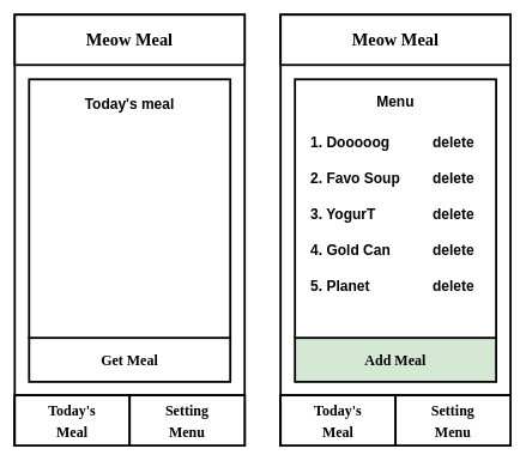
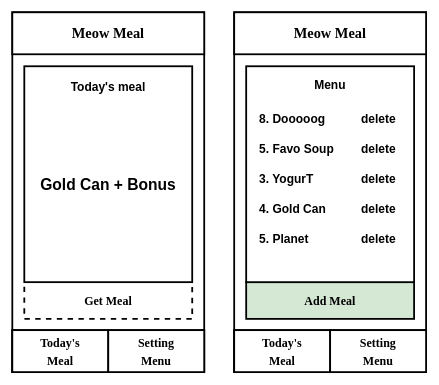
- <mxCell id="16" value="&lt;span style=&quot;font-size: 20px&quot;&gt;&lt;b&gt;1. Dooooog&lt;/b&gt;&lt;/span&gt;" style="text;html=1;fillColor=none;align=left;verticalAlign=middle;whiteSpace=wrap;rounded=0;labelBorderColor=none;" vertex="1" parent="15"><mxGeometry width="240" height="50" as="geometry" /></mxCell>
+ <mxCell id="16" value="&lt;span style=&quot;font-size: 20px&quot;&gt;&lt;b&gt;8. Dooooog&lt;/b&gt;&lt;/span&gt;" style="text;html=1;fillColor=none;align=left;verticalAlign=middle;whiteSpace=wrap;rounded=0;labelBorderColor=none;" vertex="1" parent="15"><mxGeometry width="240" height="50" as="geometry" /></mxCell>
- <mxCell id="17" value="&lt;span style=&quot;font-size: 20px&quot;&gt;&lt;b&gt;2. Favo Soup&lt;/b&gt;&lt;/span&gt;" style="text;html=1;fillColor=none;align=left;verticalAlign=middle;whiteSpace=wrap;rounded=0;labelBorderColor=none;" vertex="1" parent="15"><mxGeometry y="50" width="240" height="50" as="geometry" /></mxCell>
+ <mxCell id="17" value="&lt;span style=&quot;font-size: 20px&quot;&gt;&lt;b&gt;5. Favo Soup&lt;/b&gt;&lt;/span&gt;" style="text;html=1;fillColor=none;align=left;verticalAlign=middle;whiteSpace=wrap;rounded=0;labelBorderColor=none;" vertex="1" parent="15"><mxGeometry y="50" width="240" height="50" as="geometry" /></mxCell>
+ <mxCell id="29" value="&lt;b style=&quot;font-size: 26px ; text-align: left&quot;&gt;Gold Can + Bonus&lt;/b&gt;" style="text;html=1;fillColor=none;align=center;verticalAlign=middle;whiteSpace=wrap;rounded=0;labelBorderColor=none;fontSize=32;" vertex="1" parent="26"><mxGeometry y="164.571" width="280" height="61.714" as="geometry" /></mxCell>
- <mxCell id="4" value="&lt;span style=&quot;font-size: 20px&quot;&gt;Get Meal&lt;/span&gt;" style="rounded=0;whiteSpace=wrap;html=1;fontFamily=微軟正黑體;fontSize=24;fontStyle=1;strokeWidth=3;shadow=0;glass=0;comic=0;" vertex="1" parent="1"><mxGeometry x="40" y="470" width="280" height="61.25" as="geometry" /></mxCell>
+ <mxCell id="4" value="&lt;span style=&quot;font-size: 20px&quot;&gt;Get Meal&lt;/span&gt;" style="rounded=0;whiteSpace=wrap;html=1;fontFamily=微軟正黑體;fontSize=24;fontStyle=1;strokeWidth=3;shadow=0;glass=0;comic=0;dashed=1;" vertex="1" parent="1"><mxGeometry x="40" y="470" width="280" height="61.25" as="geometry" /></mxCell>
